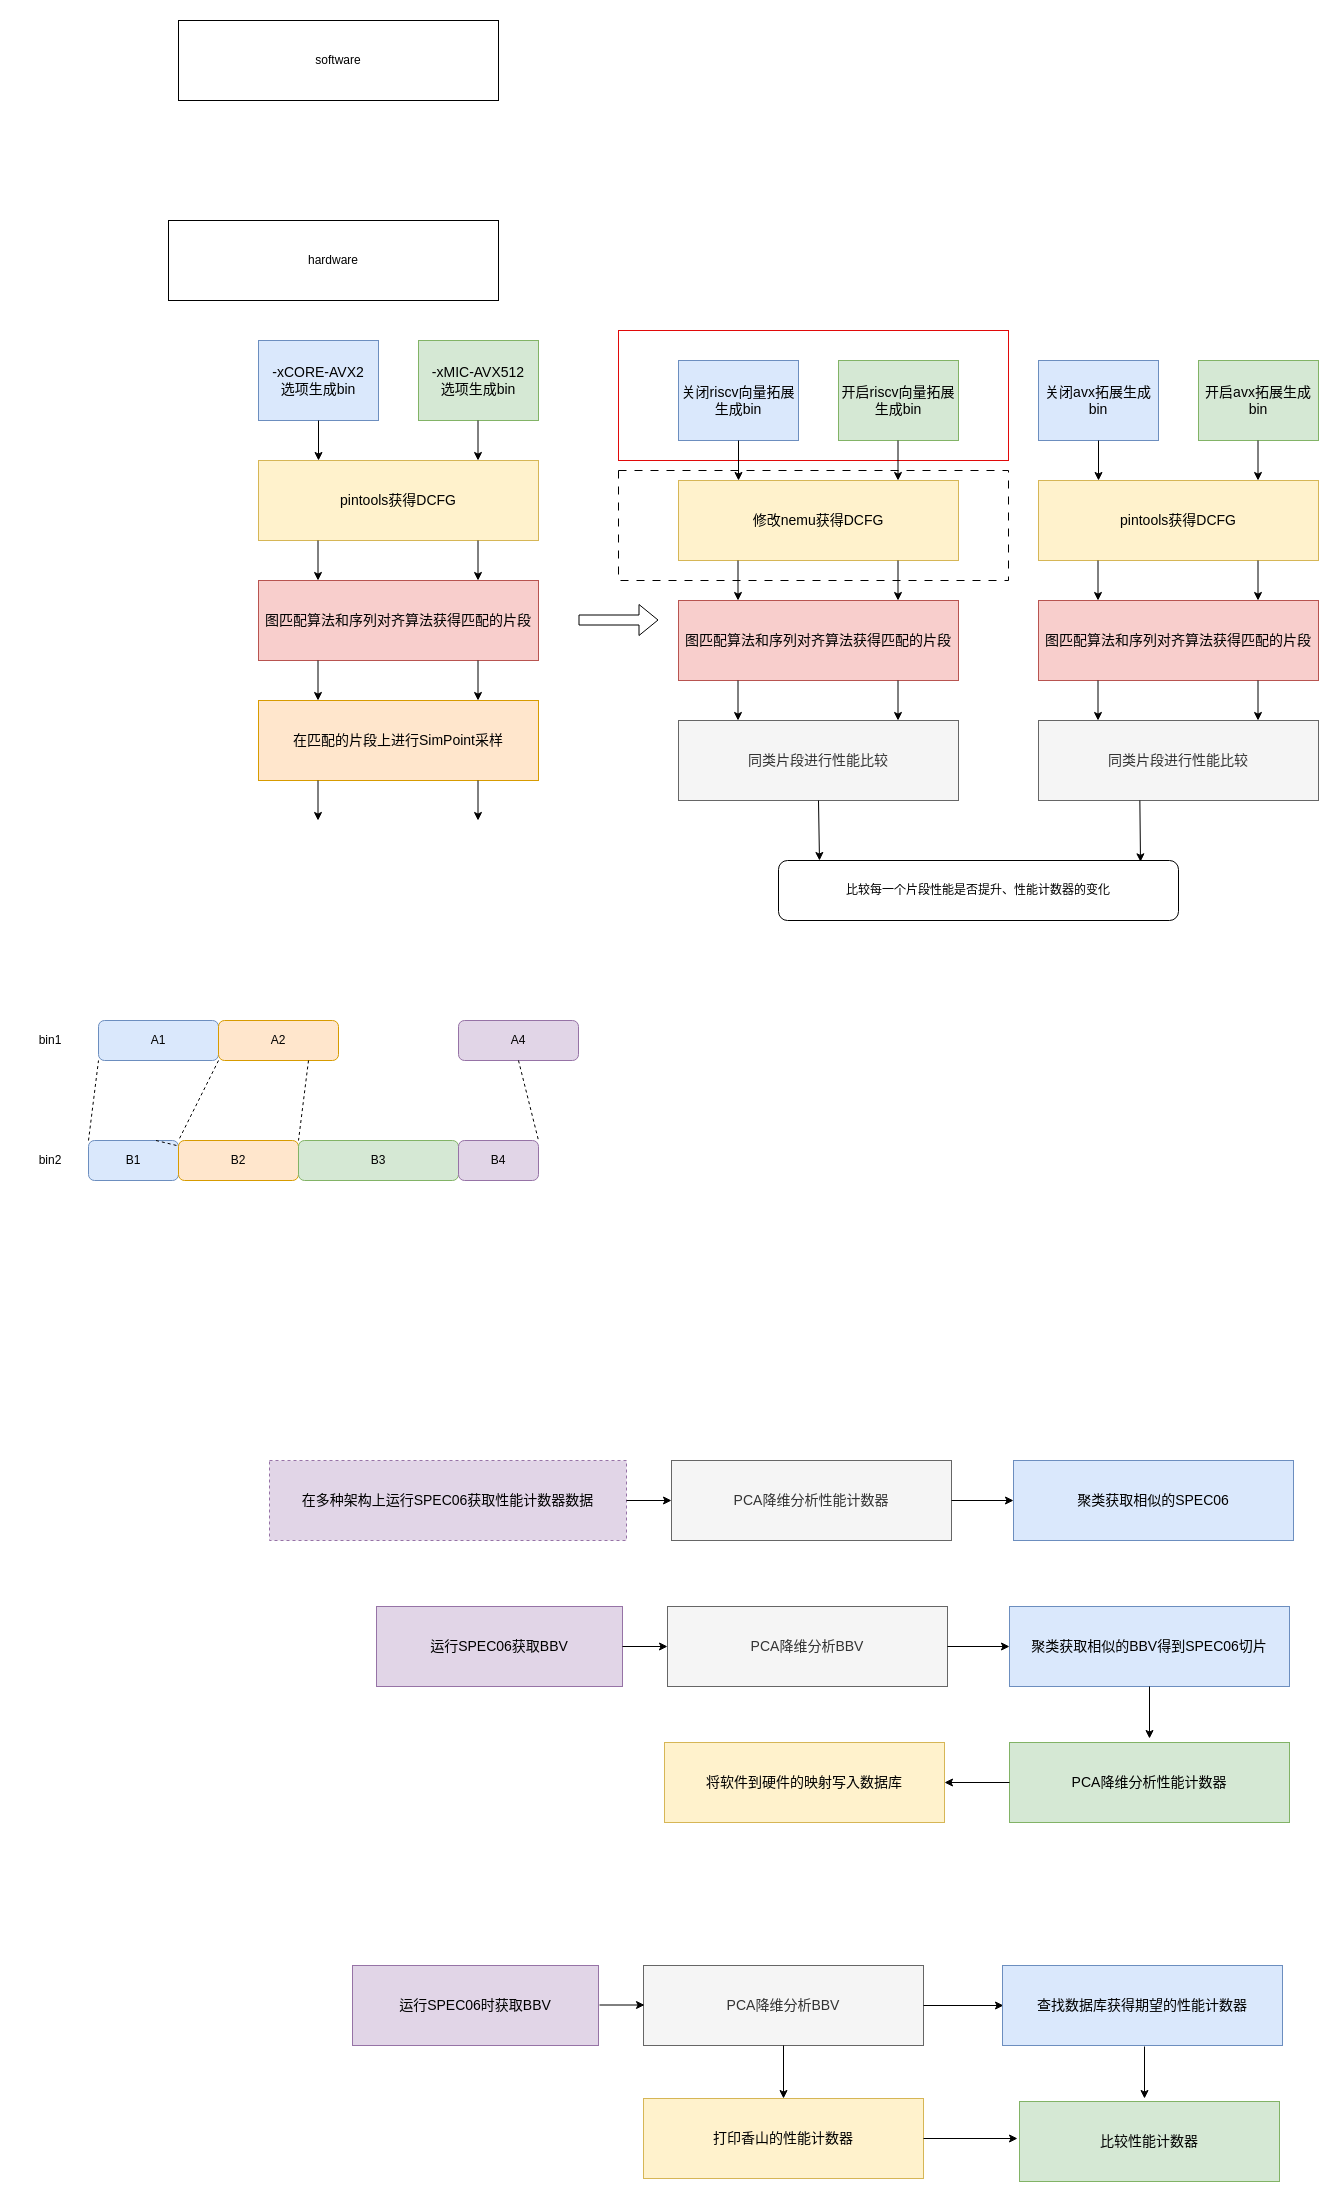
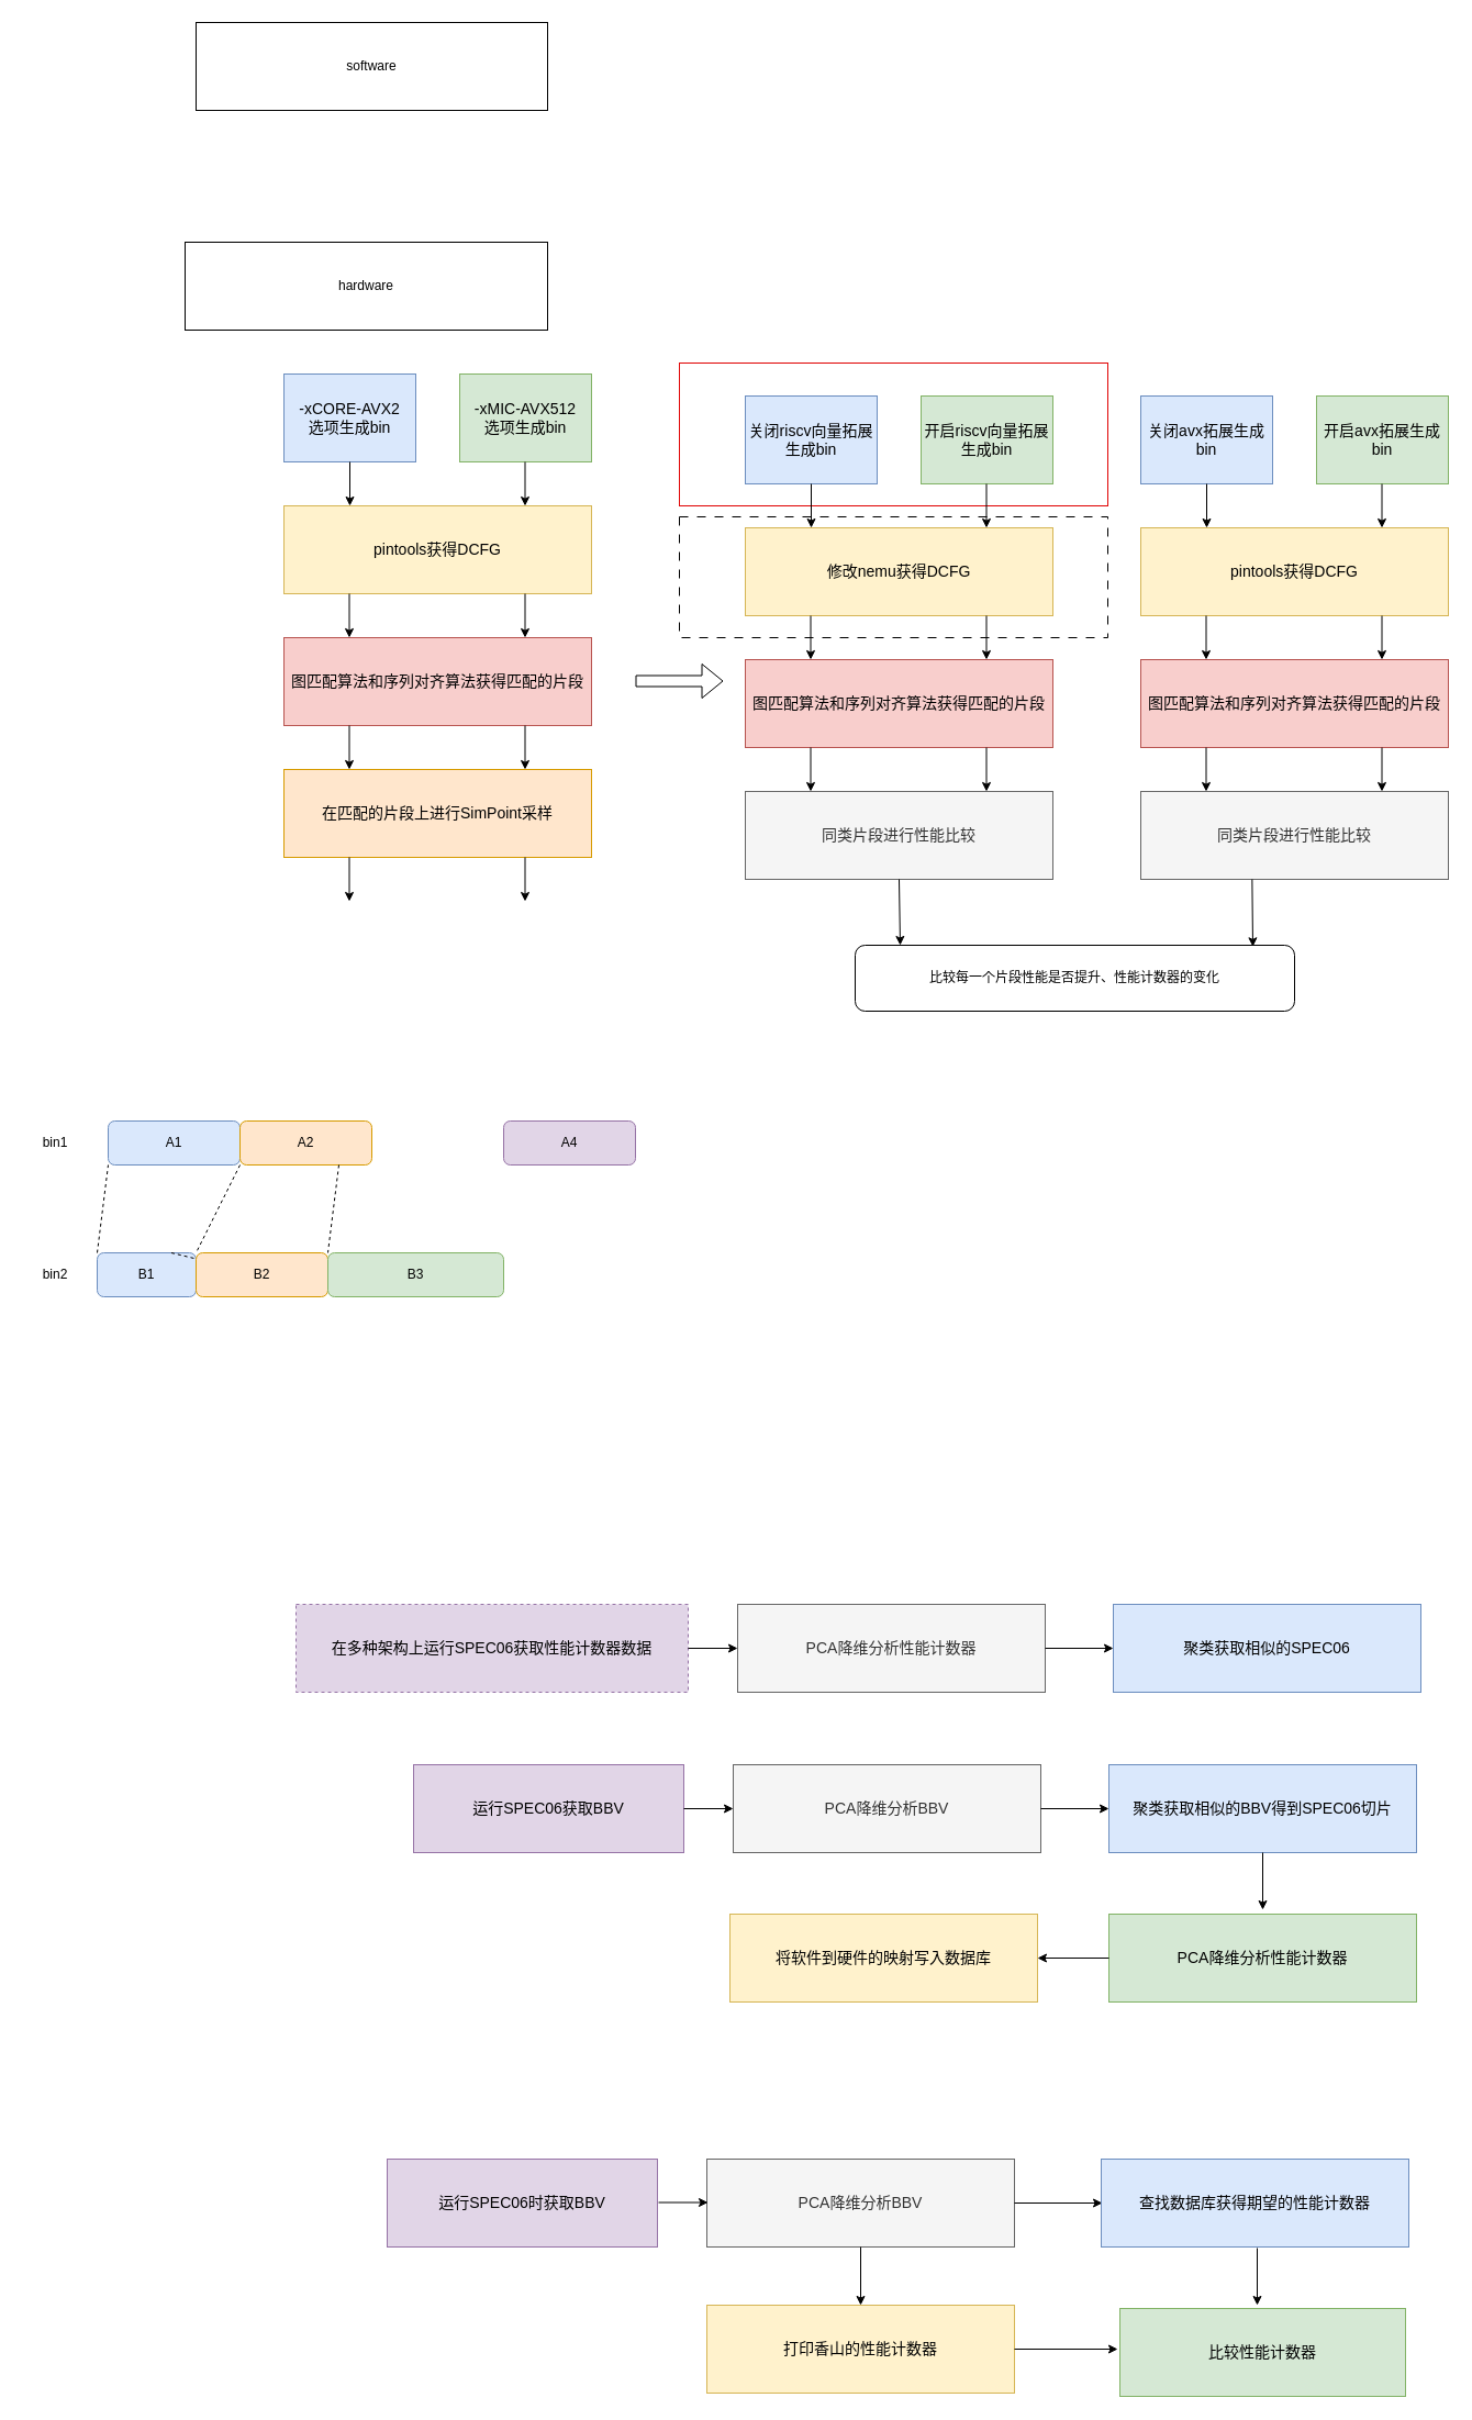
- <mxCell id="29" value="" style="endArrow=none;dashed=1;html=1;rounded=0;exitX=0.5;exitY=1;exitDx=0;exitDy=0;entryX=1;entryY=0;entryDx=0;entryDy=0;" parent="1" source="22" target="26" edge="1"><mxGeometry width="50" height="50" relative="1" as="geometry"><mxPoint x="398" y="980" as="sourcePoint" /><mxPoint x="448" y="930" as="targetPoint" /></mxGeometry></mxCell>
- <mxCell id="26" value="B4" style="rounded=1;whiteSpace=wrap;html=1;fillColor=#e1d5e7;strokeColor=#9673a6;" parent="1" vertex="1"><mxGeometry x="458" y="1140" width="80" height="40" as="geometry" /></mxCell>
